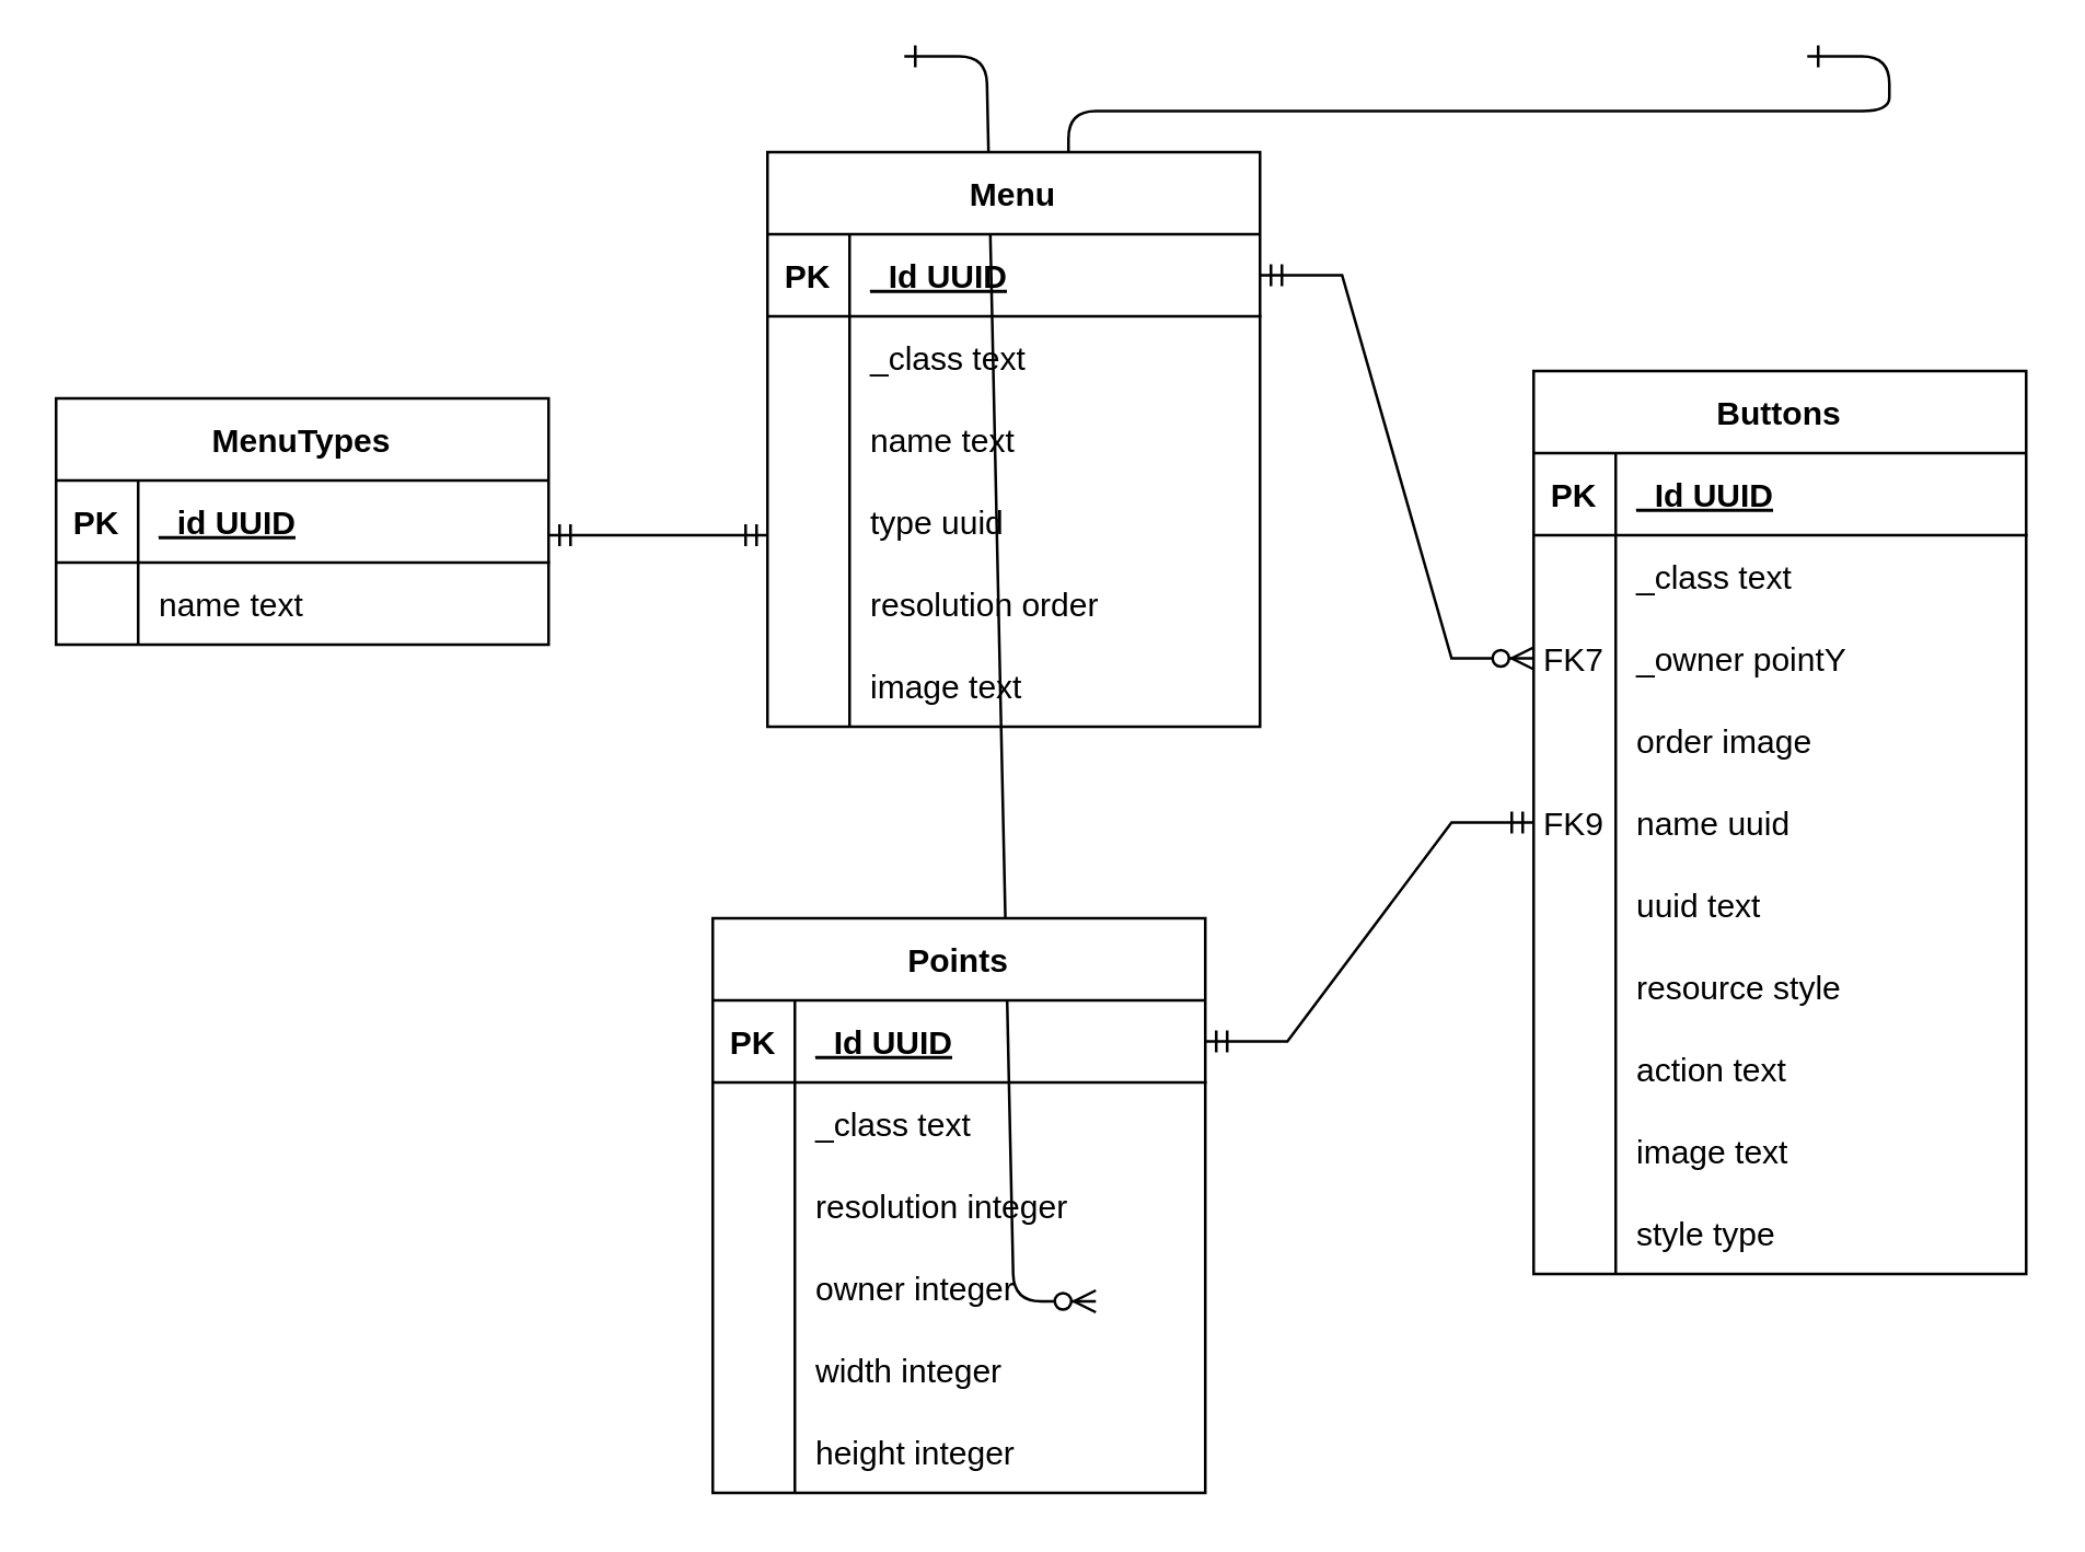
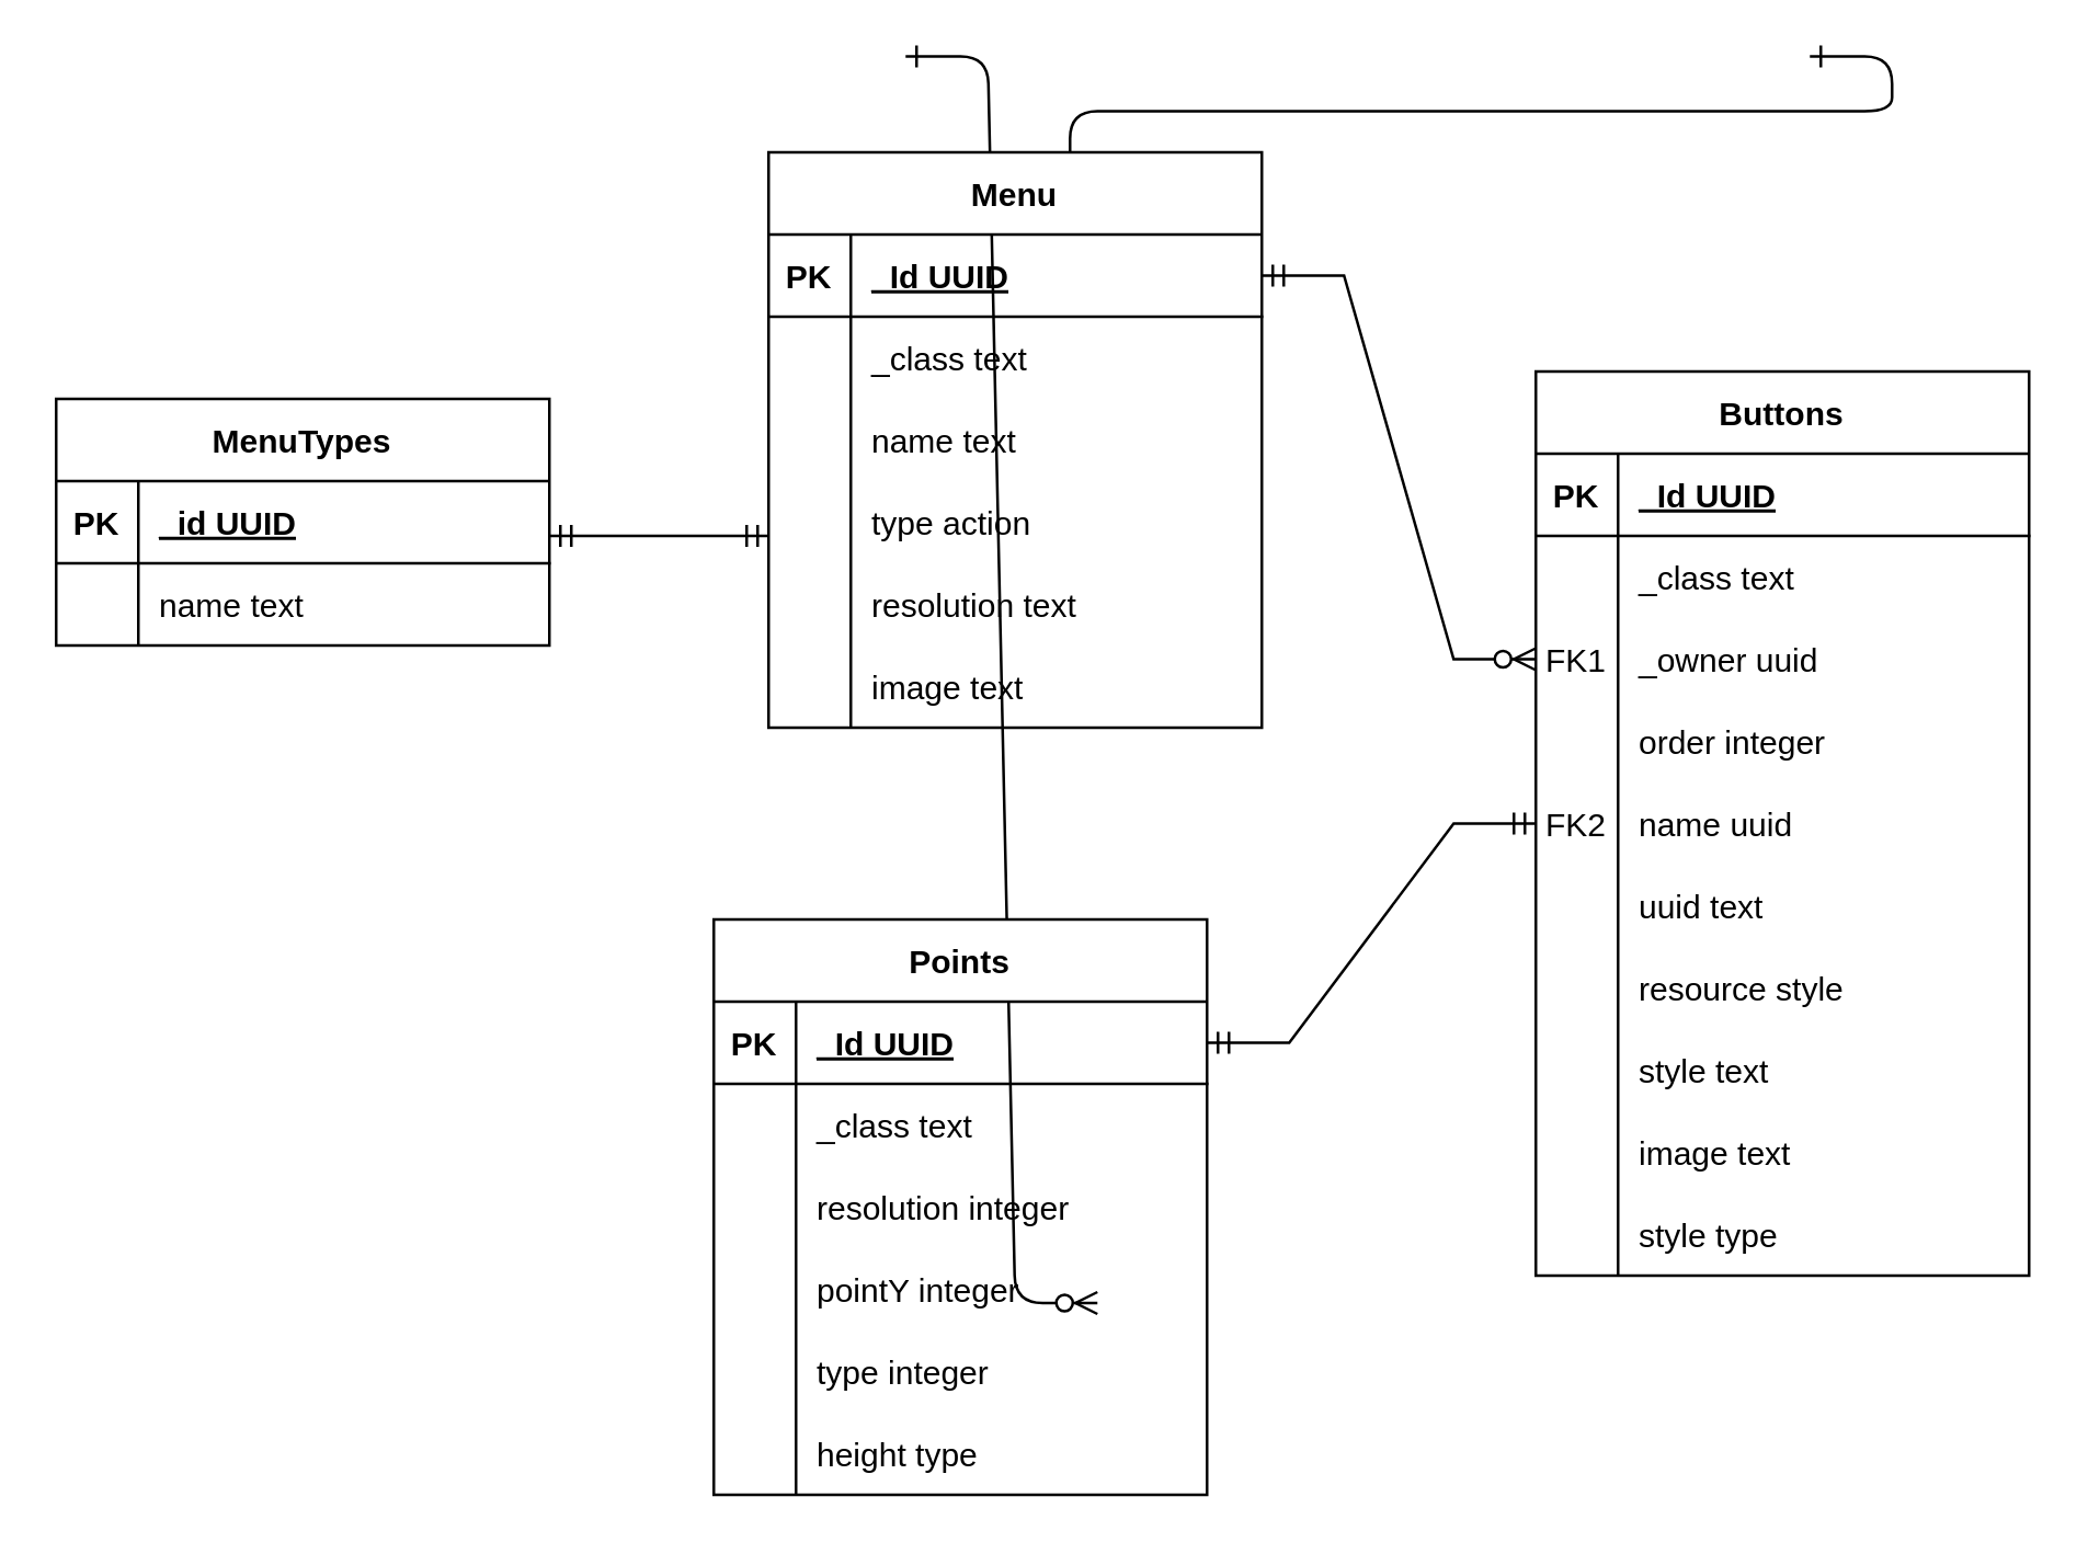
- <mxCell id="16" value="type uuid" style="shape=partialRectangle;connectable=0;fillColor=none;top=0;left=0;bottom=0;right=0;align=left;spacingLeft=6;overflow=hidden;" vertex="1" parent="14"><mxGeometry x="30" width="150" height="30" as="geometry"><mxRectangle width="150" height="30" as="alternateBounds" /></mxGeometry></mxCell>
+ <mxCell id="16" value="type action" style="shape=partialRectangle;connectable=0;fillColor=none;top=0;left=0;bottom=0;right=0;align=left;spacingLeft=6;overflow=hidden;" vertex="1" parent="14"><mxGeometry x="30" width="150" height="30" as="geometry"><mxRectangle width="150" height="30" as="alternateBounds" /></mxGeometry></mxCell>
- <mxCell id="19" value="resolution order" style="shape=partialRectangle;connectable=0;fillColor=none;top=0;left=0;bottom=0;right=0;align=left;spacingLeft=6;overflow=hidden;" vertex="1" parent="17"><mxGeometry x="30" width="150" height="30" as="geometry"><mxRectangle width="150" height="30" as="alternateBounds" /></mxGeometry></mxCell>
+ <mxCell id="19" value="resolution text" style="shape=partialRectangle;connectable=0;fillColor=none;top=0;left=0;bottom=0;right=0;align=left;spacingLeft=6;overflow=hidden;" vertex="1" parent="17"><mxGeometry x="30" width="150" height="30" as="geometry"><mxRectangle width="150" height="30" as="alternateBounds" /></mxGeometry></mxCell>
- <mxCell id="31" value="FK7" style="shape=partialRectangle;connectable=0;fillColor=none;top=0;left=0;bottom=0;right=0;editable=1;overflow=hidden;" vertex="1" parent="30"><mxGeometry width="30" height="30" as="geometry"><mxRectangle width="30" height="30" as="alternateBounds" /></mxGeometry></mxCell>
+ <mxCell id="31" value="FK1" style="shape=partialRectangle;connectable=0;fillColor=none;top=0;left=0;bottom=0;right=0;editable=1;overflow=hidden;" vertex="1" parent="30"><mxGeometry width="30" height="30" as="geometry"><mxRectangle width="30" height="30" as="alternateBounds" /></mxGeometry></mxCell>
- <mxCell id="32" value="_owner pointY" style="shape=partialRectangle;connectable=0;fillColor=none;top=0;left=0;bottom=0;right=0;align=left;spacingLeft=6;overflow=hidden;" vertex="1" parent="30"><mxGeometry x="30" width="150" height="30" as="geometry"><mxRectangle width="150" height="30" as="alternateBounds" /></mxGeometry></mxCell>
+ <mxCell id="32" value="_owner uuid" style="shape=partialRectangle;connectable=0;fillColor=none;top=0;left=0;bottom=0;right=0;align=left;spacingLeft=6;overflow=hidden;" vertex="1" parent="30"><mxGeometry x="30" width="150" height="30" as="geometry"><mxRectangle width="150" height="30" as="alternateBounds" /></mxGeometry></mxCell>
- <mxCell id="35" value="order image" style="shape=partialRectangle;connectable=0;fillColor=none;top=0;left=0;bottom=0;right=0;align=left;spacingLeft=6;overflow=hidden;" vertex="1" parent="33"><mxGeometry x="30" width="150" height="30" as="geometry"><mxRectangle width="150" height="30" as="alternateBounds" /></mxGeometry></mxCell>
+ <mxCell id="35" value="order integer" style="shape=partialRectangle;connectable=0;fillColor=none;top=0;left=0;bottom=0;right=0;align=left;spacingLeft=6;overflow=hidden;" vertex="1" parent="33"><mxGeometry x="30" width="150" height="30" as="geometry"><mxRectangle width="150" height="30" as="alternateBounds" /></mxGeometry></mxCell>
- <mxCell id="37" value="FK9" style="shape=partialRectangle;connectable=0;fillColor=none;top=0;left=0;bottom=0;right=0;editable=1;overflow=hidden;" vertex="1" parent="36"><mxGeometry width="30" height="30" as="geometry"><mxRectangle width="30" height="30" as="alternateBounds" /></mxGeometry></mxCell>
+ <mxCell id="37" value="FK2" style="shape=partialRectangle;connectable=0;fillColor=none;top=0;left=0;bottom=0;right=0;editable=1;overflow=hidden;" vertex="1" parent="36"><mxGeometry width="30" height="30" as="geometry"><mxRectangle width="30" height="30" as="alternateBounds" /></mxGeometry></mxCell>
- <mxCell id="47" value="action text" style="shape=partialRectangle;connectable=0;fillColor=none;top=0;left=0;bottom=0;right=0;align=left;spacingLeft=6;overflow=hidden;" vertex="1" parent="45"><mxGeometry x="30" width="150" height="30" as="geometry"><mxRectangle width="150" height="30" as="alternateBounds" /></mxGeometry></mxCell>
+ <mxCell id="47" value="style text" style="shape=partialRectangle;connectable=0;fillColor=none;top=0;left=0;bottom=0;right=0;align=left;spacingLeft=6;overflow=hidden;" vertex="1" parent="45"><mxGeometry x="30" width="150" height="30" as="geometry"><mxRectangle width="150" height="30" as="alternateBounds" /></mxGeometry></mxCell>
- <mxCell id="67" value="owner integer" style="shape=partialRectangle;connectable=0;fillColor=none;top=0;left=0;bottom=0;right=0;align=left;spacingLeft=6;overflow=hidden;" vertex="1" parent="65"><mxGeometry x="30" width="150" height="30" as="geometry"><mxRectangle width="150" height="30" as="alternateBounds" /></mxGeometry></mxCell>
+ <mxCell id="67" value="pointY integer" style="shape=partialRectangle;connectable=0;fillColor=none;top=0;left=0;bottom=0;right=0;align=left;spacingLeft=6;overflow=hidden;" vertex="1" parent="65"><mxGeometry x="30" width="150" height="30" as="geometry"><mxRectangle width="150" height="30" as="alternateBounds" /></mxGeometry></mxCell>
- <mxCell id="70" value="width integer" style="shape=partialRectangle;connectable=0;fillColor=none;top=0;left=0;bottom=0;right=0;align=left;spacingLeft=6;overflow=hidden;" vertex="1" parent="68"><mxGeometry x="30" width="150" height="30" as="geometry"><mxRectangle width="150" height="30" as="alternateBounds" /></mxGeometry></mxCell>
+ <mxCell id="70" value="type integer" style="shape=partialRectangle;connectable=0;fillColor=none;top=0;left=0;bottom=0;right=0;align=left;spacingLeft=6;overflow=hidden;" vertex="1" parent="68"><mxGeometry x="30" width="150" height="30" as="geometry"><mxRectangle width="150" height="30" as="alternateBounds" /></mxGeometry></mxCell>
- <mxCell id="73" value="height integer" style="shape=partialRectangle;connectable=0;fillColor=none;top=0;left=0;bottom=0;right=0;align=left;spacingLeft=6;overflow=hidden;" vertex="1" parent="71"><mxGeometry x="30" width="150" height="30" as="geometry"><mxRectangle width="150" height="30" as="alternateBounds" /></mxGeometry></mxCell>
+ <mxCell id="73" value="height type" style="shape=partialRectangle;connectable=0;fillColor=none;top=0;left=0;bottom=0;right=0;align=left;spacingLeft=6;overflow=hidden;" vertex="1" parent="71"><mxGeometry x="30" width="150" height="30" as="geometry"><mxRectangle width="150" height="30" as="alternateBounds" /></mxGeometry></mxCell>
